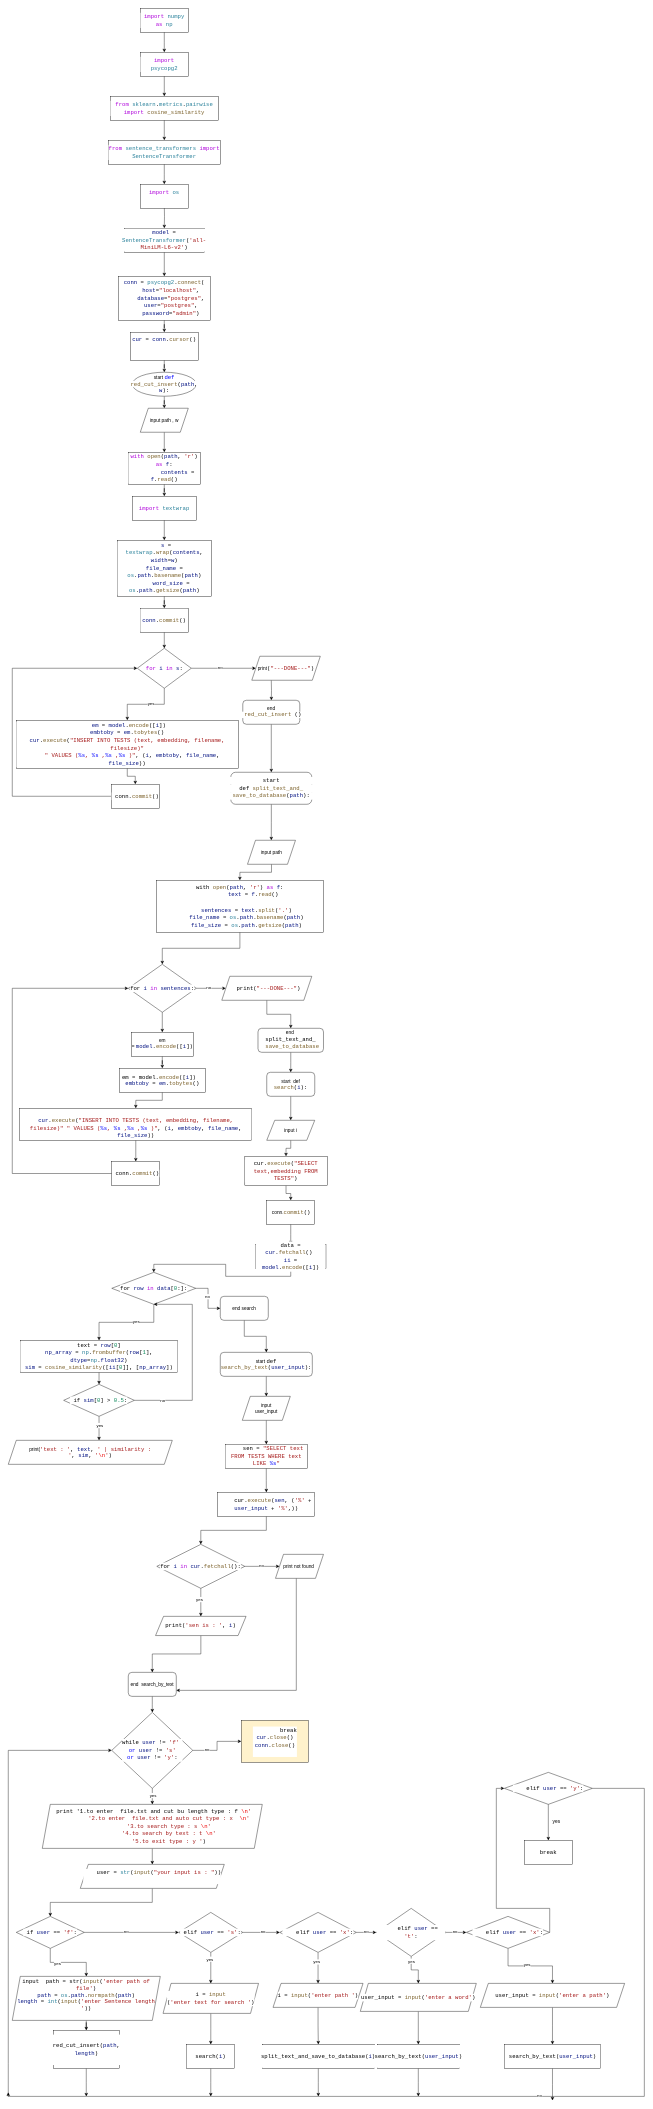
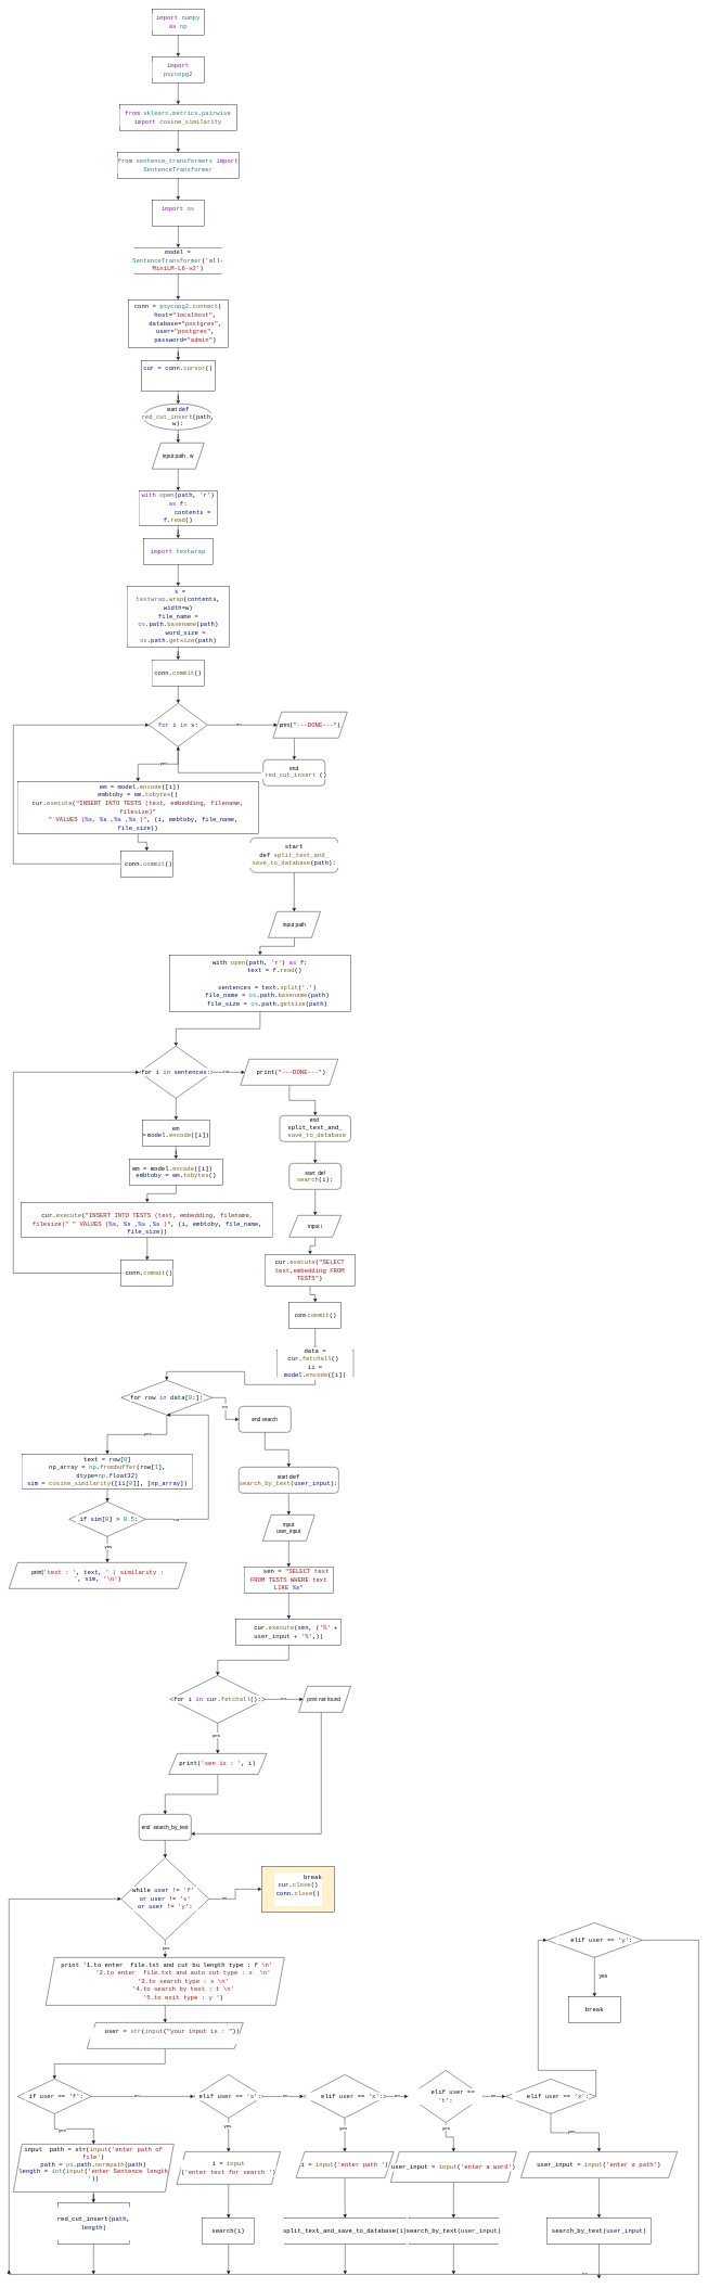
- <mxCell id="40" value="" style="edgeStyle=orthogonalEdgeStyle;rounded=0;orthogonalLoop=1;jettySize=auto;html=1;" edge="1" parent="1" source="41" target="43"><mxGeometry relative="1" as="geometry" /></mxCell>
+ <mxCell id="40" value="" style="edgeStyle=orthogonalEdgeStyle;rounded=0;orthogonalLoop=1;jettySize=auto;html=1;" edge="1" parent="1" source="41" target="34"><mxGeometry relative="1" as="geometry" /></mxCell>
